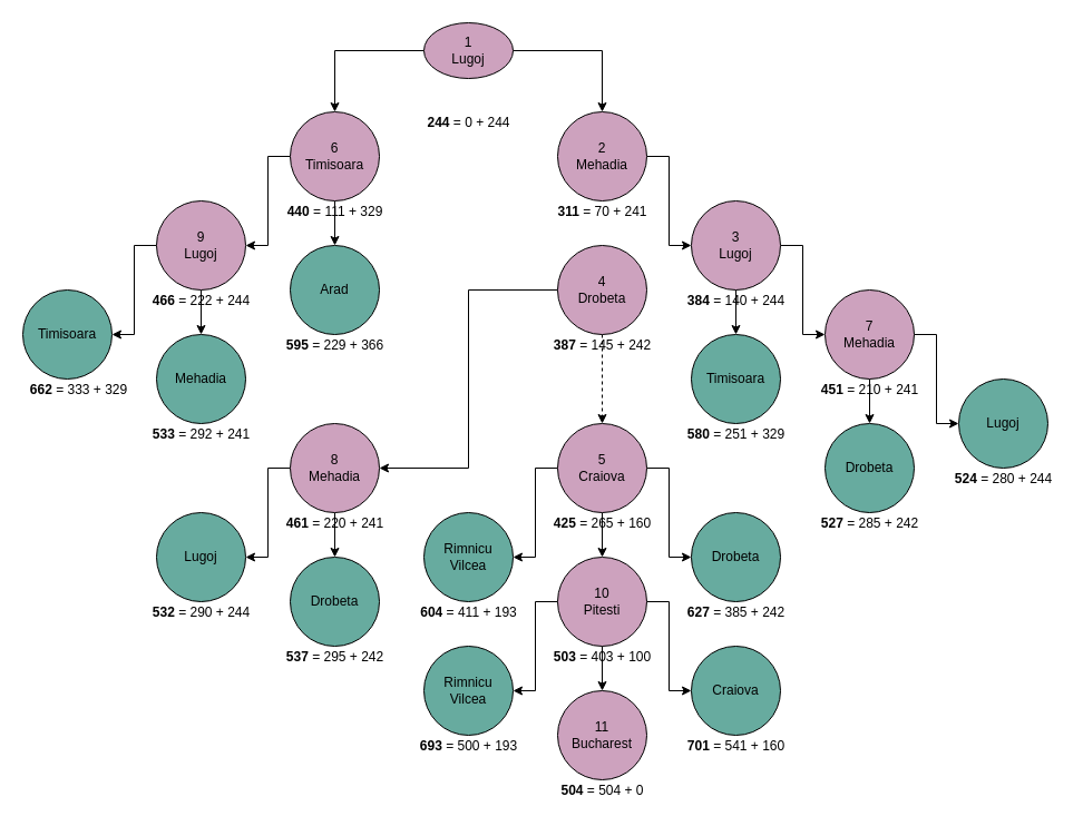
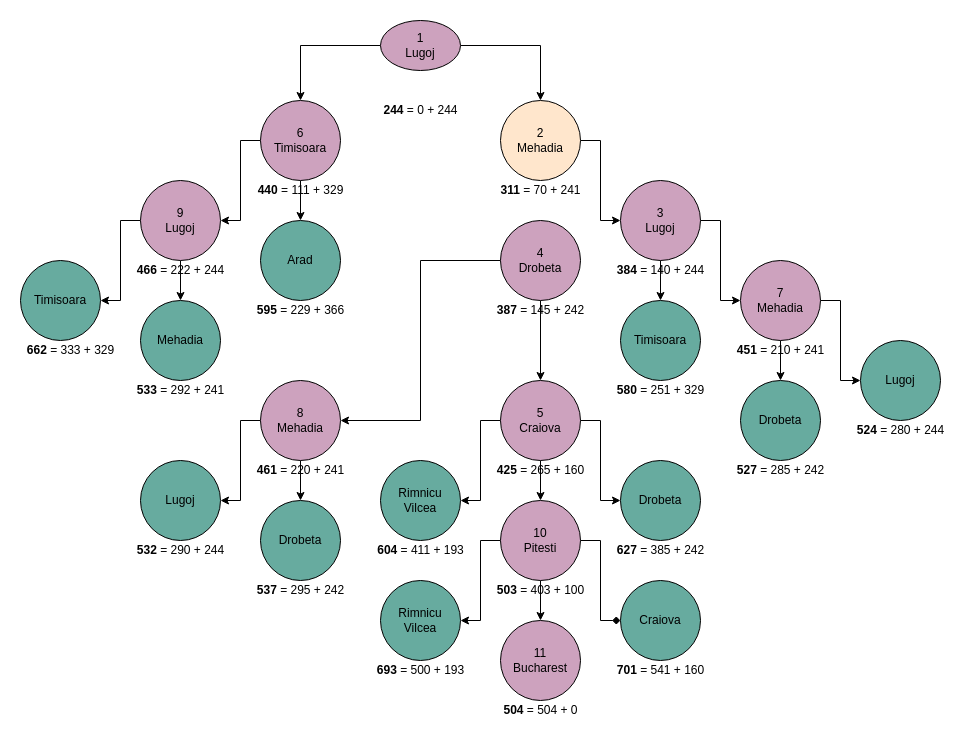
- <mxCell id="9" value="2&lt;br&gt;Mehadia" style="ellipse;whiteSpace=wrap;html=1;aspect=fixed;fillColor=#CDA2BE;" vertex="1" parent="1"><mxGeometry x="500" y="100" width="80" height="80" as="geometry" /></mxCell>
+ <mxCell id="9" value="2&lt;br&gt;Mehadia" style="ellipse;whiteSpace=wrap;html=1;aspect=fixed;fillColor=#ffe6cc;" vertex="1" parent="1"><mxGeometry x="500" y="100" width="80" height="80" as="geometry" /></mxCell>
- <mxCell id="16" style="edgeStyle=orthogonalEdgeStyle;rounded=0;orthogonalLoop=1;jettySize=auto;html=1;entryX=0.5;entryY=0;entryDx=0;entryDy=0;dashed=1;" edge="1" parent="1" source="18" target="33"><mxGeometry relative="1" as="geometry" /></mxCell>
+ <mxCell id="16" style="edgeStyle=orthogonalEdgeStyle;rounded=0;orthogonalLoop=1;jettySize=auto;html=1;entryX=0.5;entryY=0;entryDx=0;entryDy=0;" edge="1" parent="1" source="18" target="33"><mxGeometry relative="1" as="geometry" /></mxCell>
- <mxCell id="39" style="edgeStyle=orthogonalEdgeStyle;rounded=0;orthogonalLoop=1;jettySize=auto;html=1;entryX=0;entryY=0.5;entryDx=0;entryDy=0;" edge="1" parent="1" source="41" target="63"><mxGeometry relative="1" as="geometry" /></mxCell>
+ <mxCell id="39" style="edgeStyle=orthogonalEdgeStyle;rounded=0;orthogonalLoop=1;jettySize=auto;html=1;entryX=0;entryY=0.5;entryDx=0;entryDy=0;endArrow=diamond;" edge="1" parent="1" source="41" target="63"><mxGeometry relative="1" as="geometry" /></mxCell>
